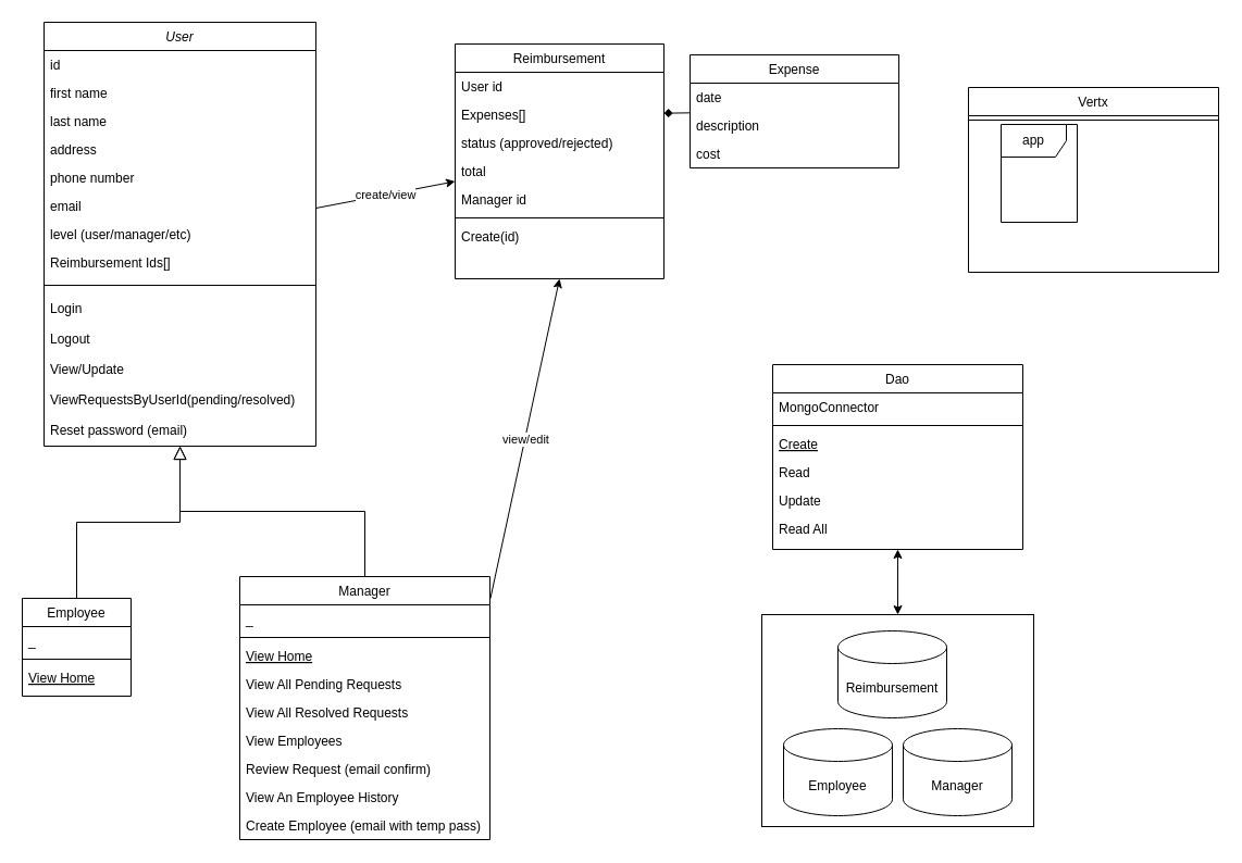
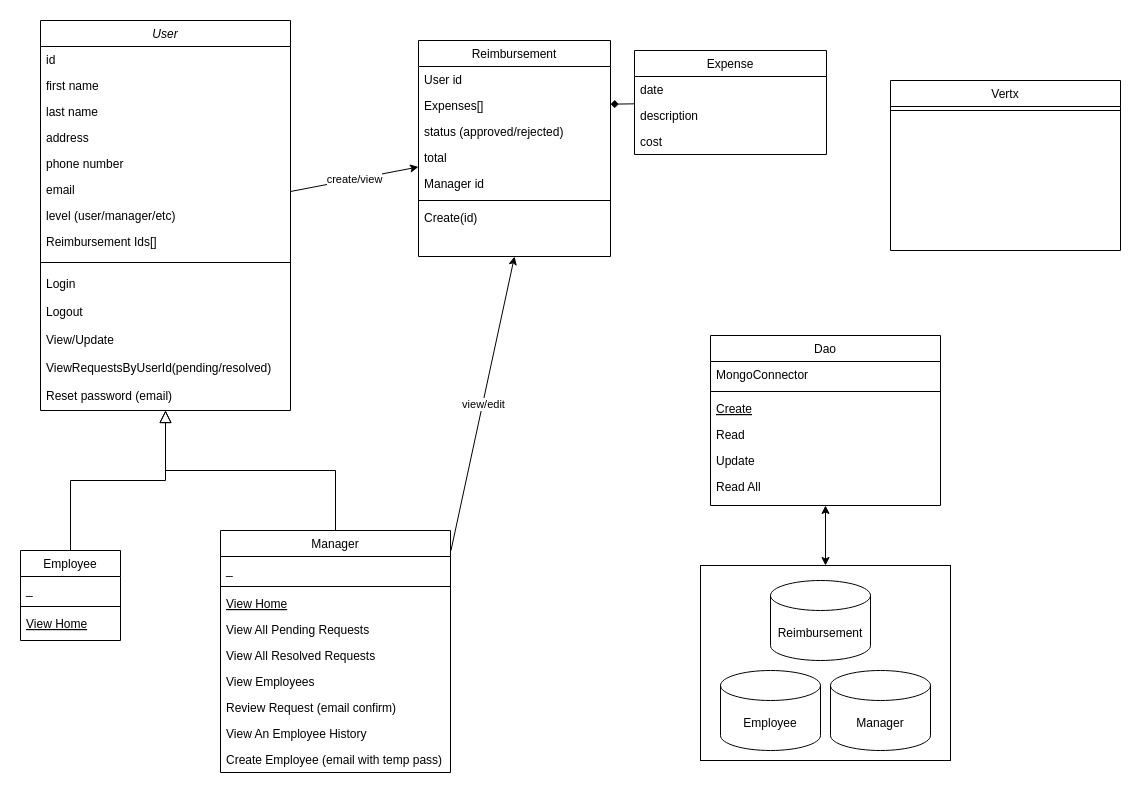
- <mxCell id="64" value="app" style="shape=umlFrame;whiteSpace=wrap;html=1;" vertex="1" parent="63"><mxGeometry x="30" width="70" height="90" as="geometry" /></mxCell>
